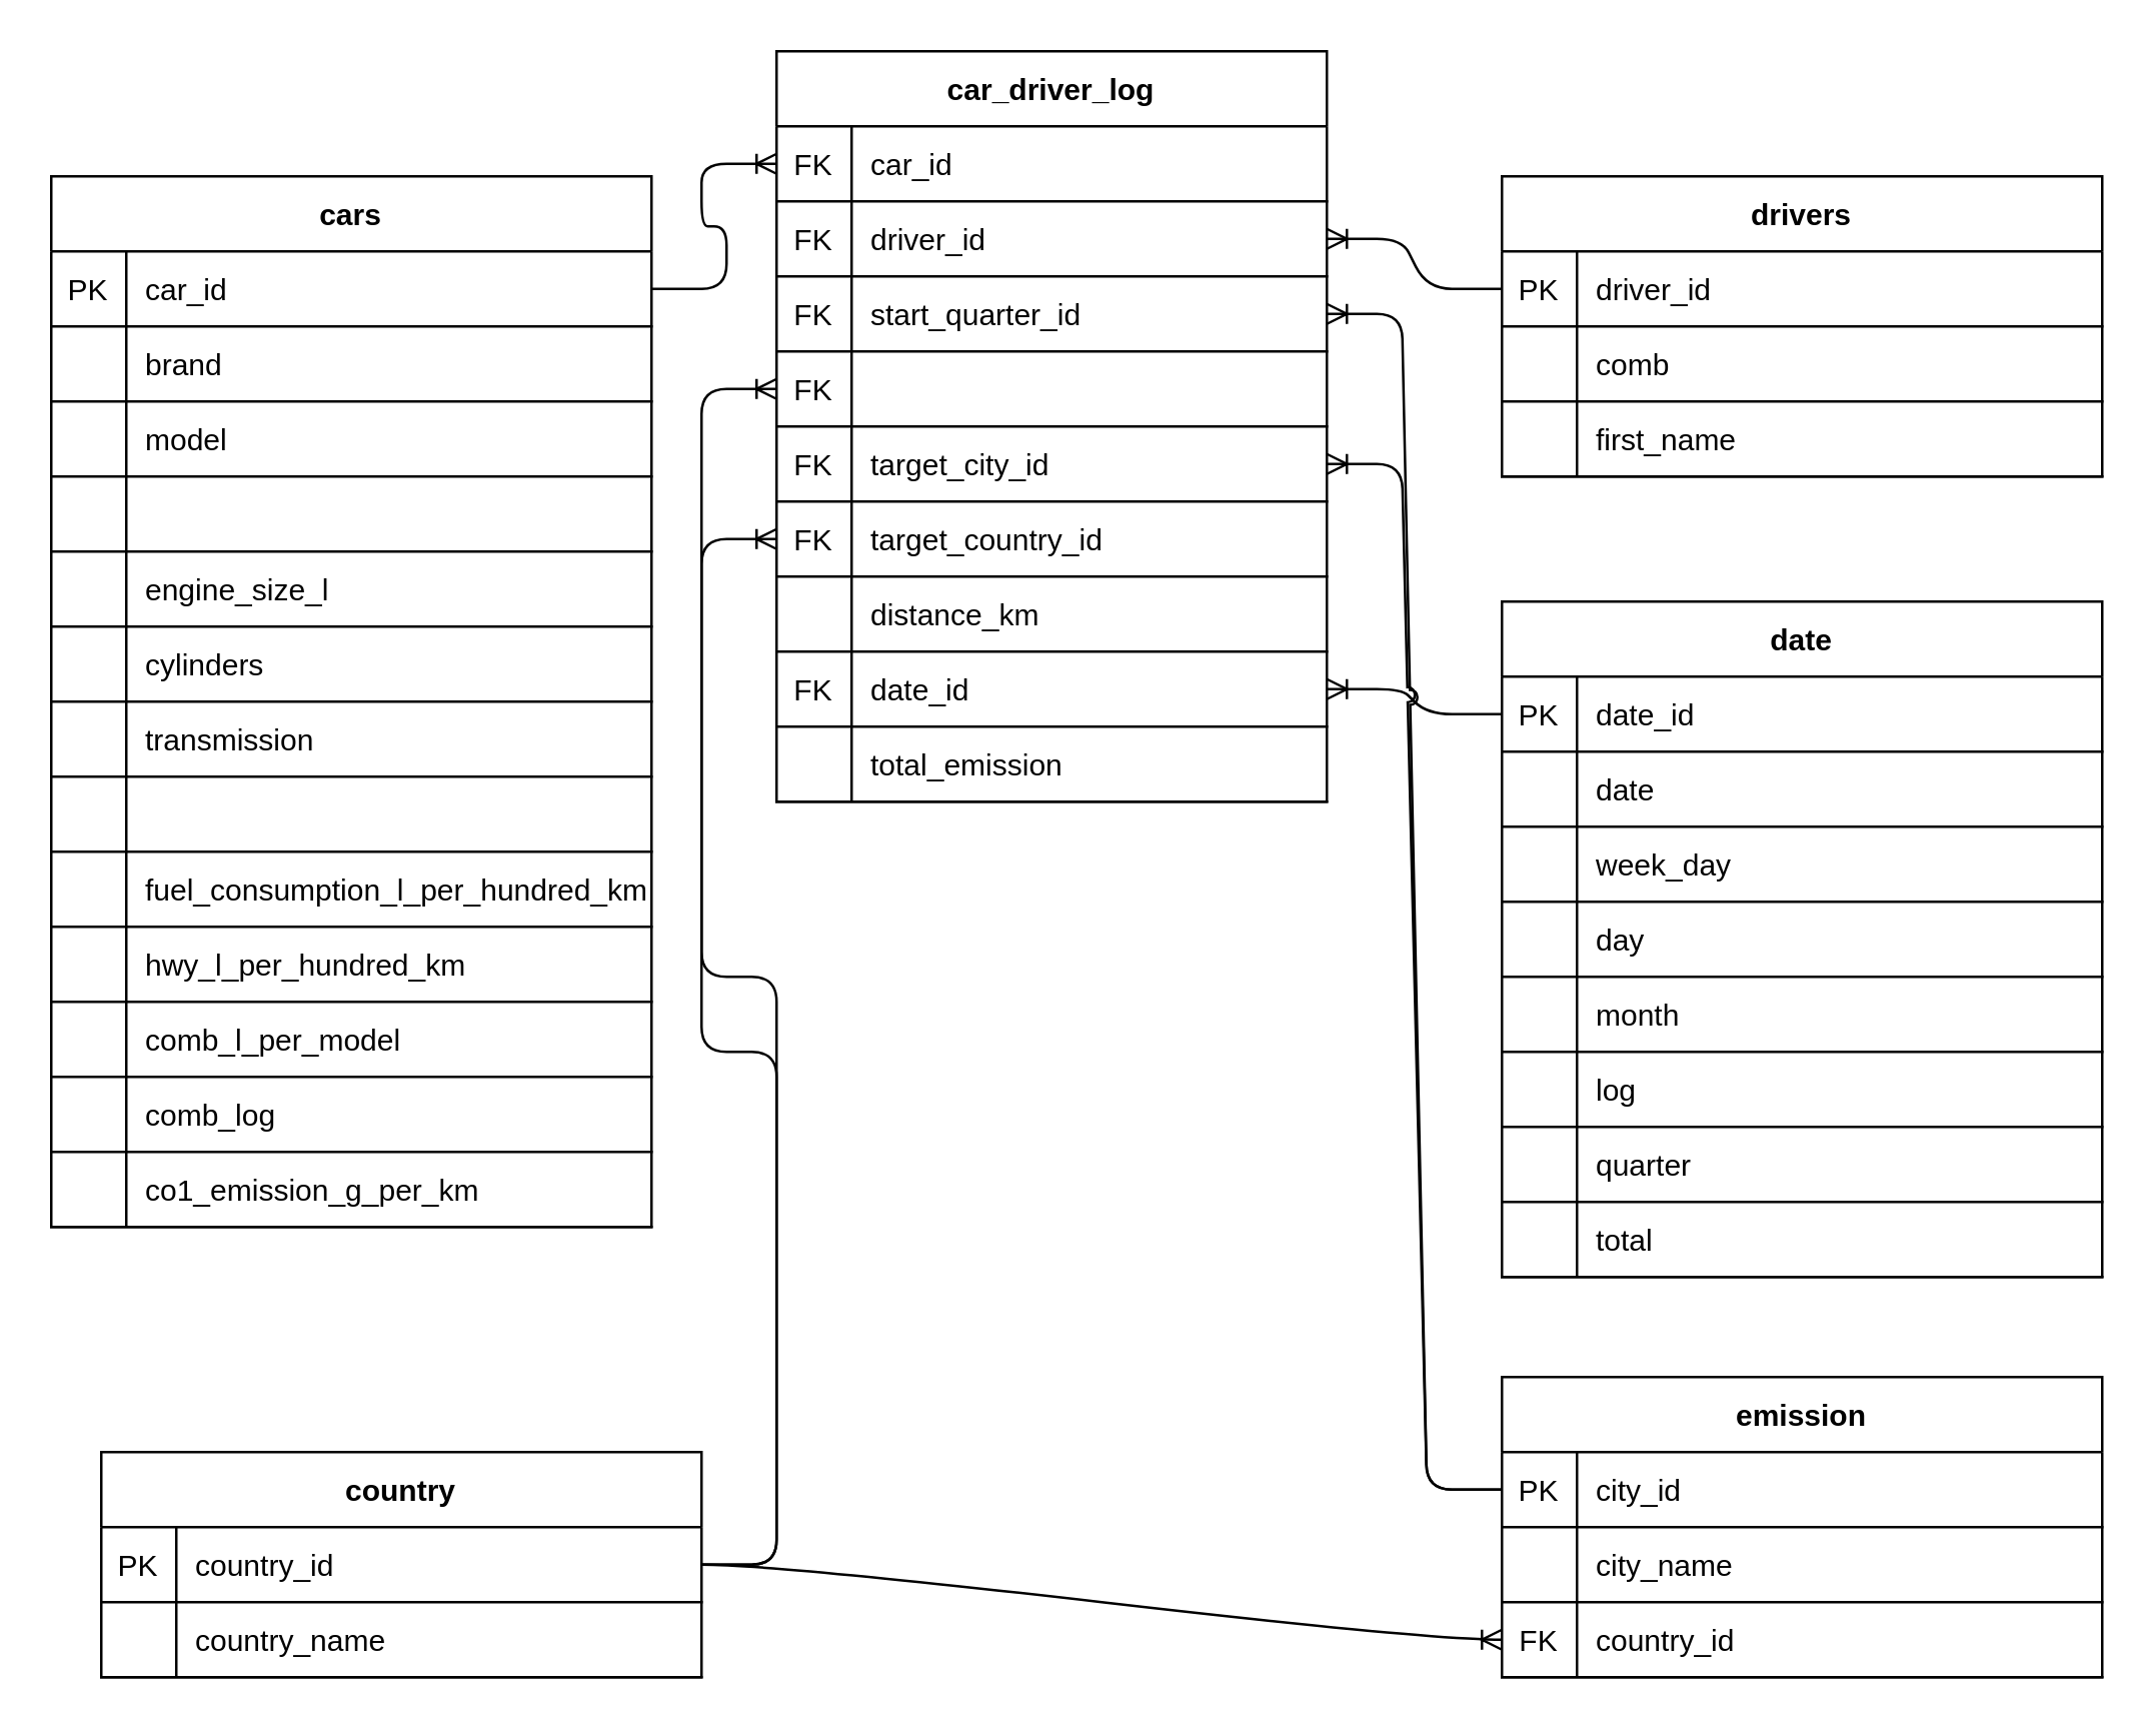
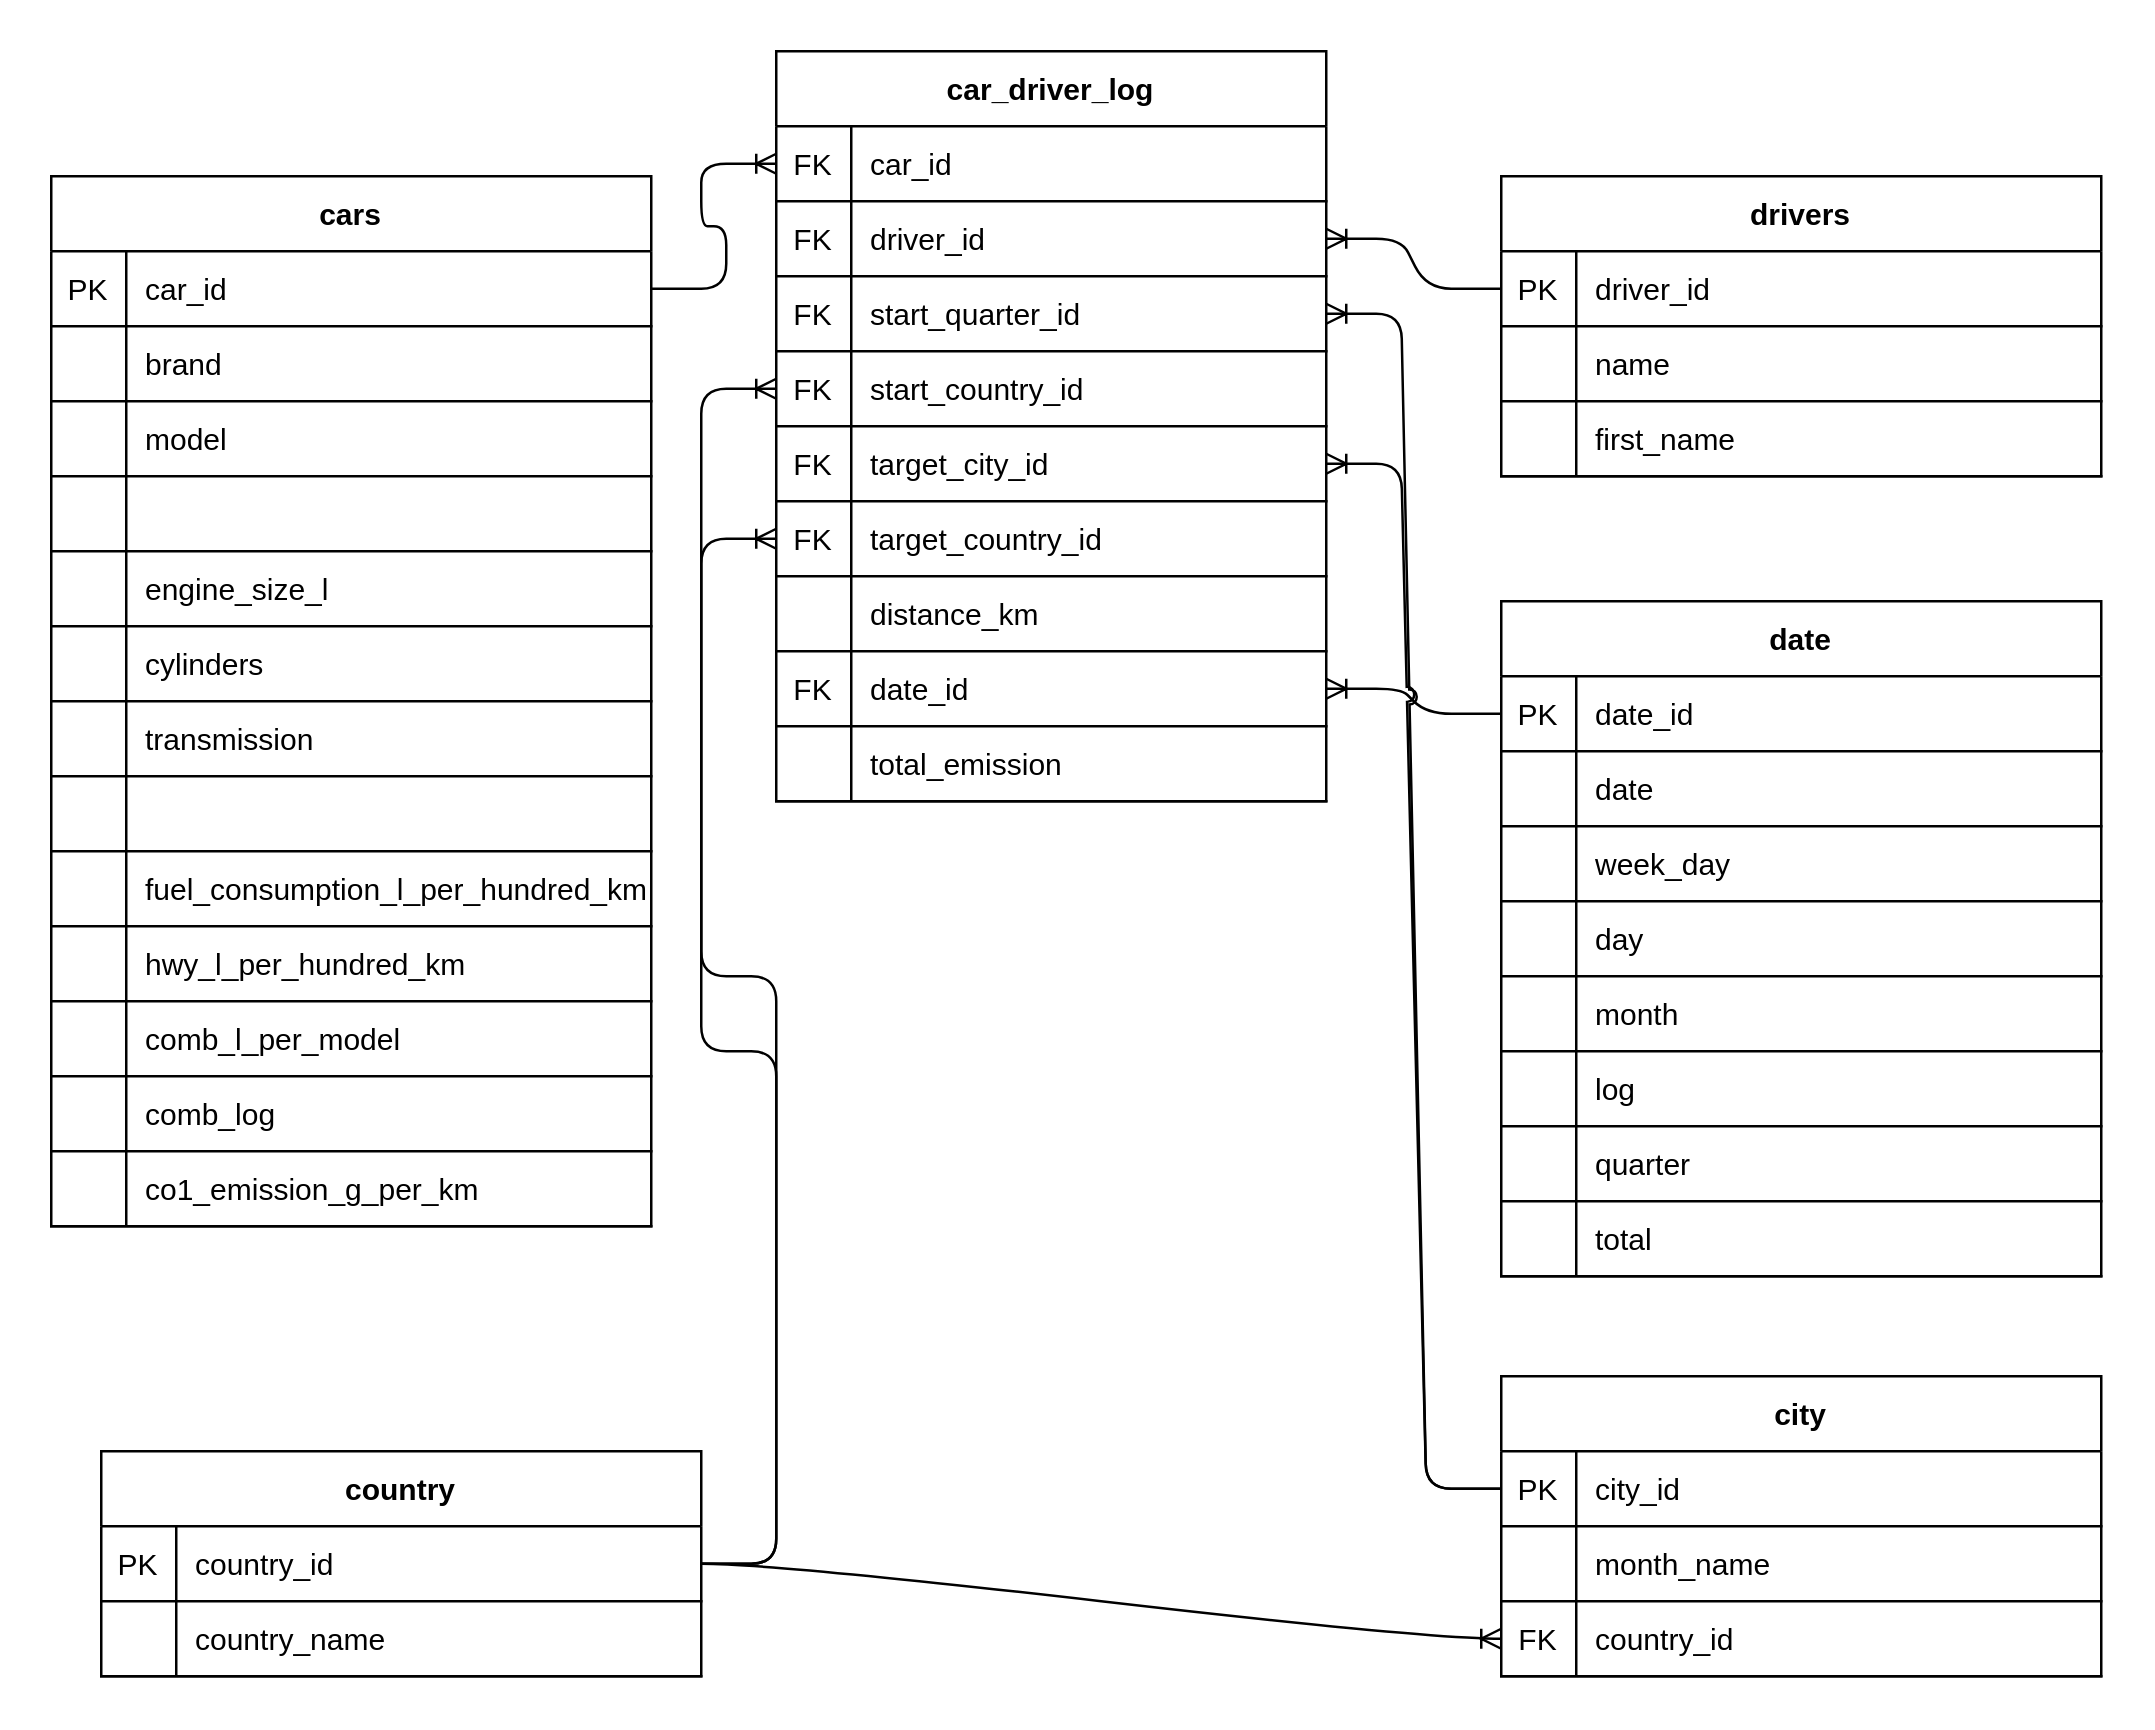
- <mxCell id="74" value="comb" style="shape=partialRectangle;overflow=hidden;connectable=0;fillColor=none;top=0;left=0;bottom=0;right=0;align=left;spacingLeft=6;fontStyle=0;" vertex="1" parent="72"><mxGeometry x="30" width="210" height="30" as="geometry"><mxRectangle width="210" height="30" as="alternateBounds" /></mxGeometry></mxCell>
+ <mxCell id="74" value="name" style="shape=partialRectangle;overflow=hidden;connectable=0;fillColor=none;top=0;left=0;bottom=0;right=0;align=left;spacingLeft=6;fontStyle=0;" vertex="1" parent="72"><mxGeometry x="30" width="210" height="30" as="geometry"><mxRectangle width="210" height="30" as="alternateBounds" /></mxGeometry></mxCell>
+ <mxCell id="14" value="start_country_id" style="shape=partialRectangle;overflow=hidden;connectable=0;fillColor=none;top=0;left=0;bottom=0;right=0;align=left;spacingLeft=6;fontStyle=0;" vertex="1" parent="12"><mxGeometry x="30" width="190" height="30" as="geometry"><mxRectangle width="190" height="30" as="alternateBounds" /></mxGeometry></mxCell>
- <mxCell id="110" value="emission" style="shape=table;startSize=30;container=1;collapsible=1;childLayout=tableLayout;fixedRows=1;rowLines=0;fontStyle=1;align=center;resizeLast=1;" vertex="1" parent="1"><mxGeometry x="600" y="550" width="240" height="120" as="geometry" /></mxCell>
+ <mxCell id="110" value="city" style="shape=table;startSize=30;container=1;collapsible=1;childLayout=tableLayout;fixedRows=1;rowLines=0;fontStyle=1;align=center;resizeLast=1;" vertex="1" parent="1"><mxGeometry x="600" y="550" width="240" height="120" as="geometry" /></mxCell>
- <mxCell id="116" value="city_name" style="shape=partialRectangle;overflow=hidden;connectable=0;fillColor=none;top=0;left=0;bottom=0;right=0;align=left;spacingLeft=6;fontStyle=0;" vertex="1" parent="114"><mxGeometry x="30" width="210" height="30" as="geometry"><mxRectangle width="210" height="30" as="alternateBounds" /></mxGeometry></mxCell>
+ <mxCell id="116" value="month_name" style="shape=partialRectangle;overflow=hidden;connectable=0;fillColor=none;top=0;left=0;bottom=0;right=0;align=left;spacingLeft=6;fontStyle=0;" vertex="1" parent="114"><mxGeometry x="30" width="210" height="30" as="geometry"><mxRectangle width="210" height="30" as="alternateBounds" /></mxGeometry></mxCell>
